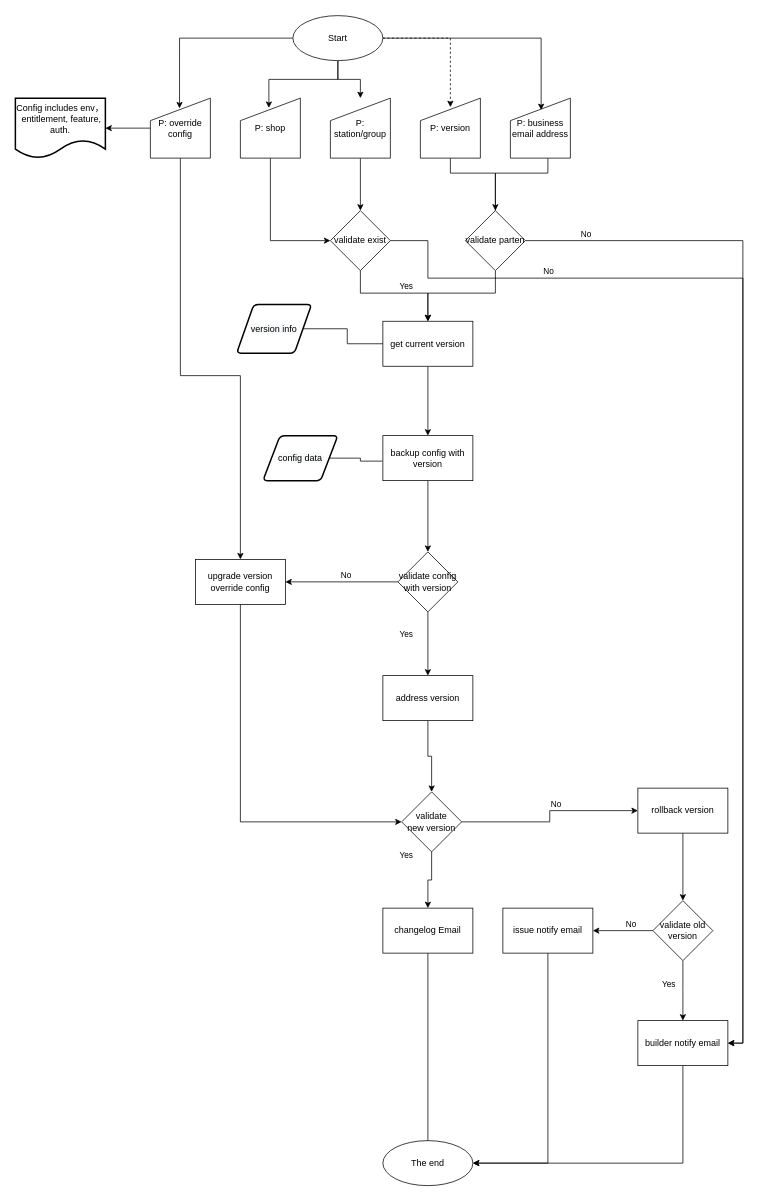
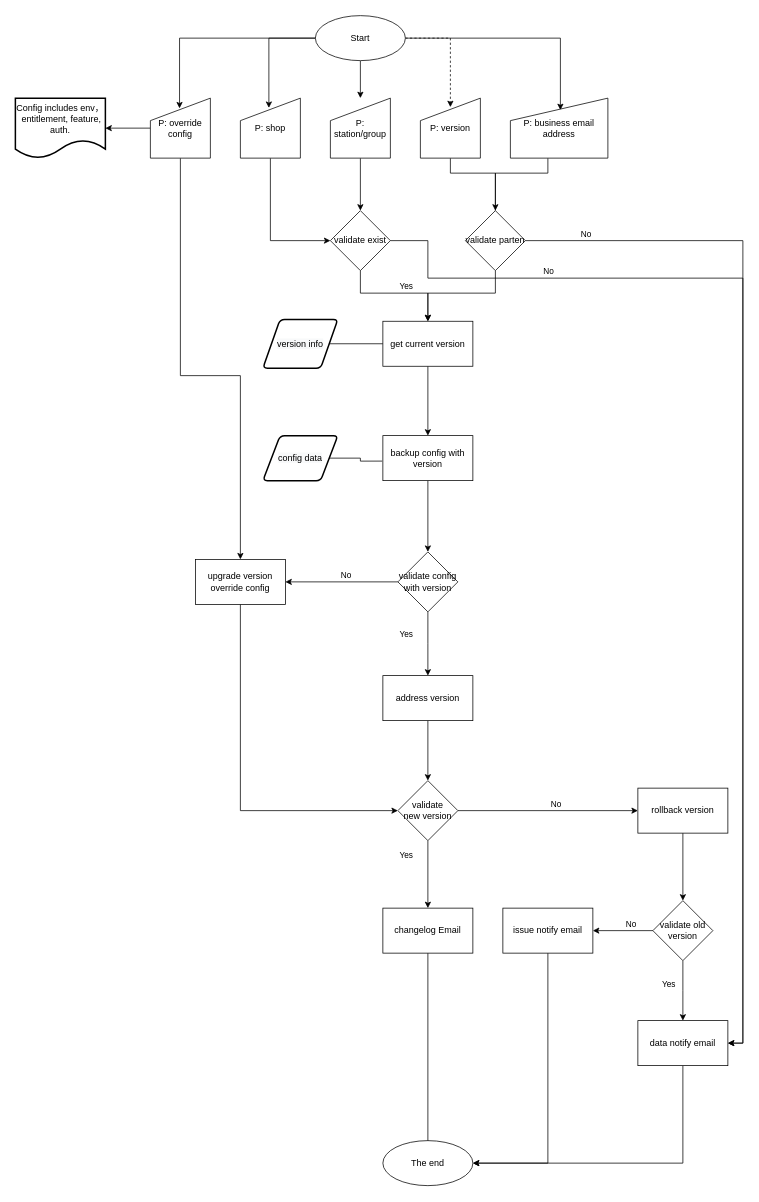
- <mxCell id="7" value="Start" style="ellipse;whiteSpace=wrap;html=1;" parent="1" vertex="1"><mxGeometry x="390" y="20" width="120" height="60" as="geometry" /></mxCell>
+ <mxCell id="7" value="Start" style="ellipse;whiteSpace=wrap;html=1;" parent="1" vertex="1"><mxGeometry x="420" y="20" width="120" height="60" as="geometry" /></mxCell>
- <mxCell id="13" value="&lt;span&gt;P: business email address&lt;/span&gt;" style="shape=manualInput;whiteSpace=wrap;html=1;" parent="1" vertex="1"><mxGeometry x="680" y="130" width="80" height="80" as="geometry" /></mxCell>
+ <mxCell id="13" value="&lt;span&gt;P: business email address&lt;/span&gt;" style="shape=manualInput;whiteSpace=wrap;html=1;" parent="1" vertex="1"><mxGeometry x="680" y="130" width="130" height="80" as="geometry" /></mxCell>
- <mxCell id="33" value="&lt;meta charset=&quot;utf-8&quot;&gt;&lt;span style=&quot;color: rgb(0, 0, 0); font-family: helvetica; font-size: 12px; font-style: normal; font-weight: 400; letter-spacing: normal; text-align: center; text-indent: 0px; text-transform: none; word-spacing: 0px; background-color: rgb(248, 249, 250); display: inline; float: none;&quot;&gt;version info&lt;/span&gt;" style="shape=parallelogram;html=1;strokeWidth=2;perimeter=parallelogramPerimeter;whiteSpace=wrap;rounded=1;arcSize=12;size=0.23;" parent="1" vertex="1"><mxGeometry x="315" y="405" width="100" height="65" as="geometry" /></mxCell>
+ <mxCell id="33" value="&lt;meta charset=&quot;utf-8&quot;&gt;&lt;span style=&quot;color: rgb(0, 0, 0); font-family: helvetica; font-size: 12px; font-style: normal; font-weight: 400; letter-spacing: normal; text-align: center; text-indent: 0px; text-transform: none; word-spacing: 0px; background-color: rgb(248, 249, 250); display: inline; float: none;&quot;&gt;version info&lt;/span&gt;" style="shape=parallelogram;html=1;strokeWidth=2;perimeter=parallelogramPerimeter;whiteSpace=wrap;rounded=1;arcSize=12;size=0.23;" parent="1" vertex="1"><mxGeometry x="350" y="425" width="100" height="65" as="geometry" /></mxCell>
- <mxCell id="55" value="&lt;span&gt;validate&lt;br&gt;new version&lt;/span&gt;" style="rhombus;whiteSpace=wrap;html=1;" parent="1" vertex="1"><mxGeometry x="535" y="1055" width="80" height="80" as="geometry" /></mxCell>
+ <mxCell id="55" value="&lt;span&gt;validate&lt;br&gt;new version&lt;/span&gt;" style="rhombus;whiteSpace=wrap;html=1;" parent="1" vertex="1"><mxGeometry x="530" y="1040" width="80" height="80" as="geometry" /></mxCell>
- <mxCell id="62" value="&lt;span&gt;builder n&lt;/span&gt;&lt;span&gt;otify email&lt;/span&gt;" style="rounded=0;whiteSpace=wrap;html=1;" vertex="1" parent="1"><mxGeometry x="850" y="1360" width="120" height="60" as="geometry" /></mxCell>
+ <mxCell id="62" value="&lt;span&gt;data n&lt;/span&gt;&lt;span&gt;otify email&lt;/span&gt;" style="rounded=0;whiteSpace=wrap;html=1;" vertex="1" parent="1"><mxGeometry x="850" y="1360" width="120" height="60" as="geometry" /></mxCell>
